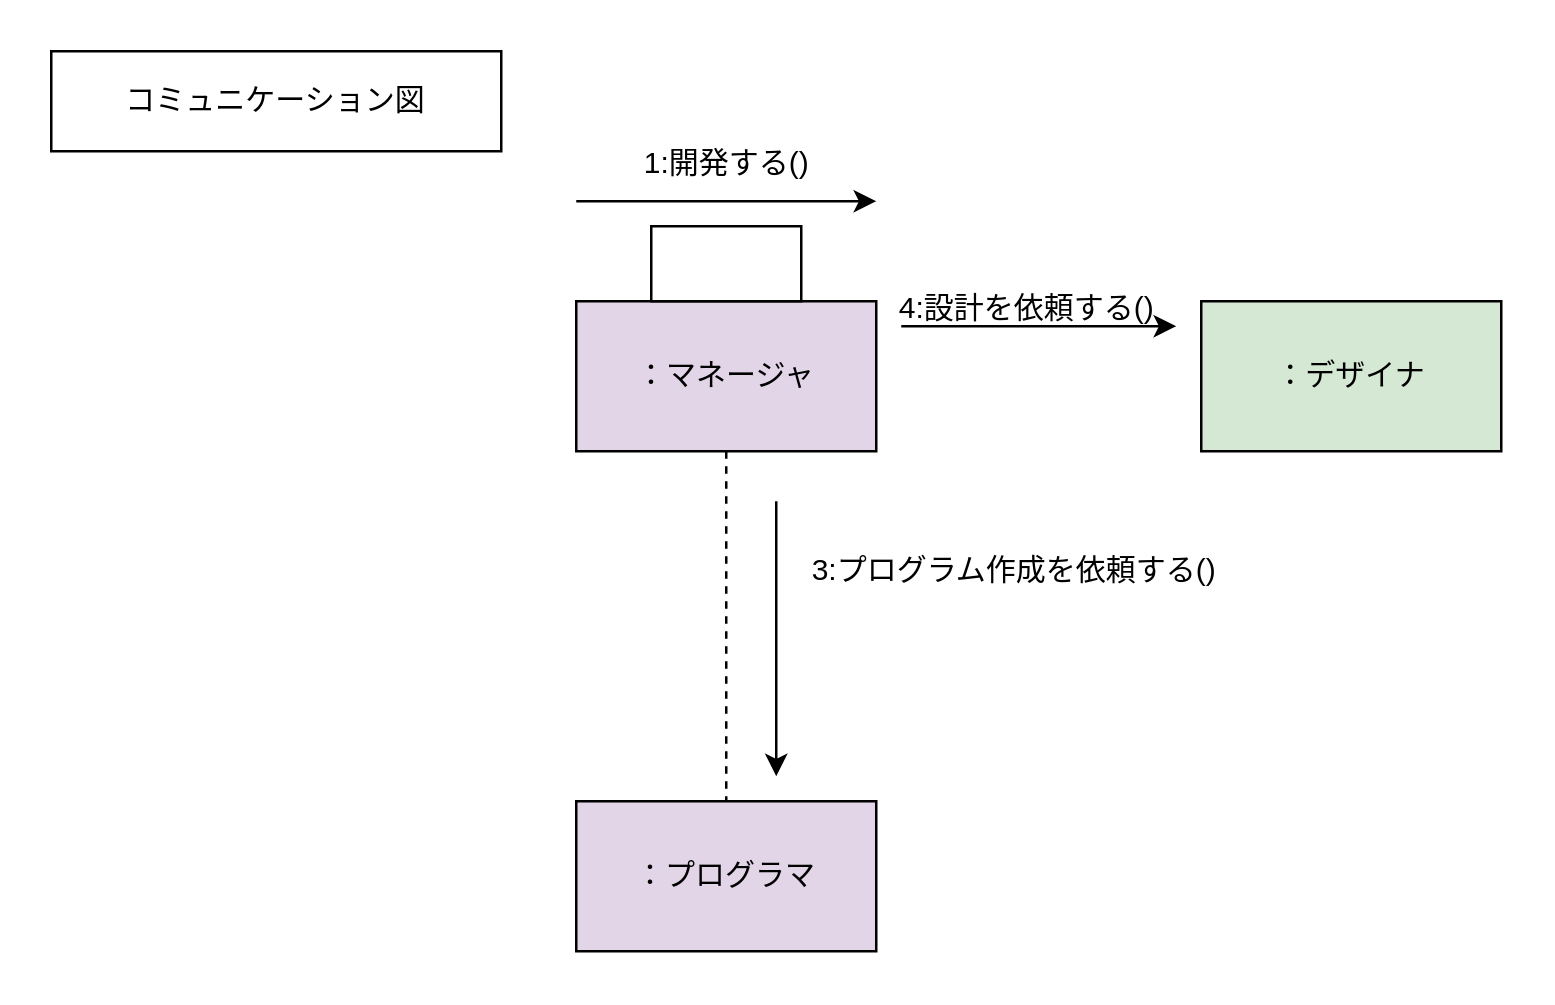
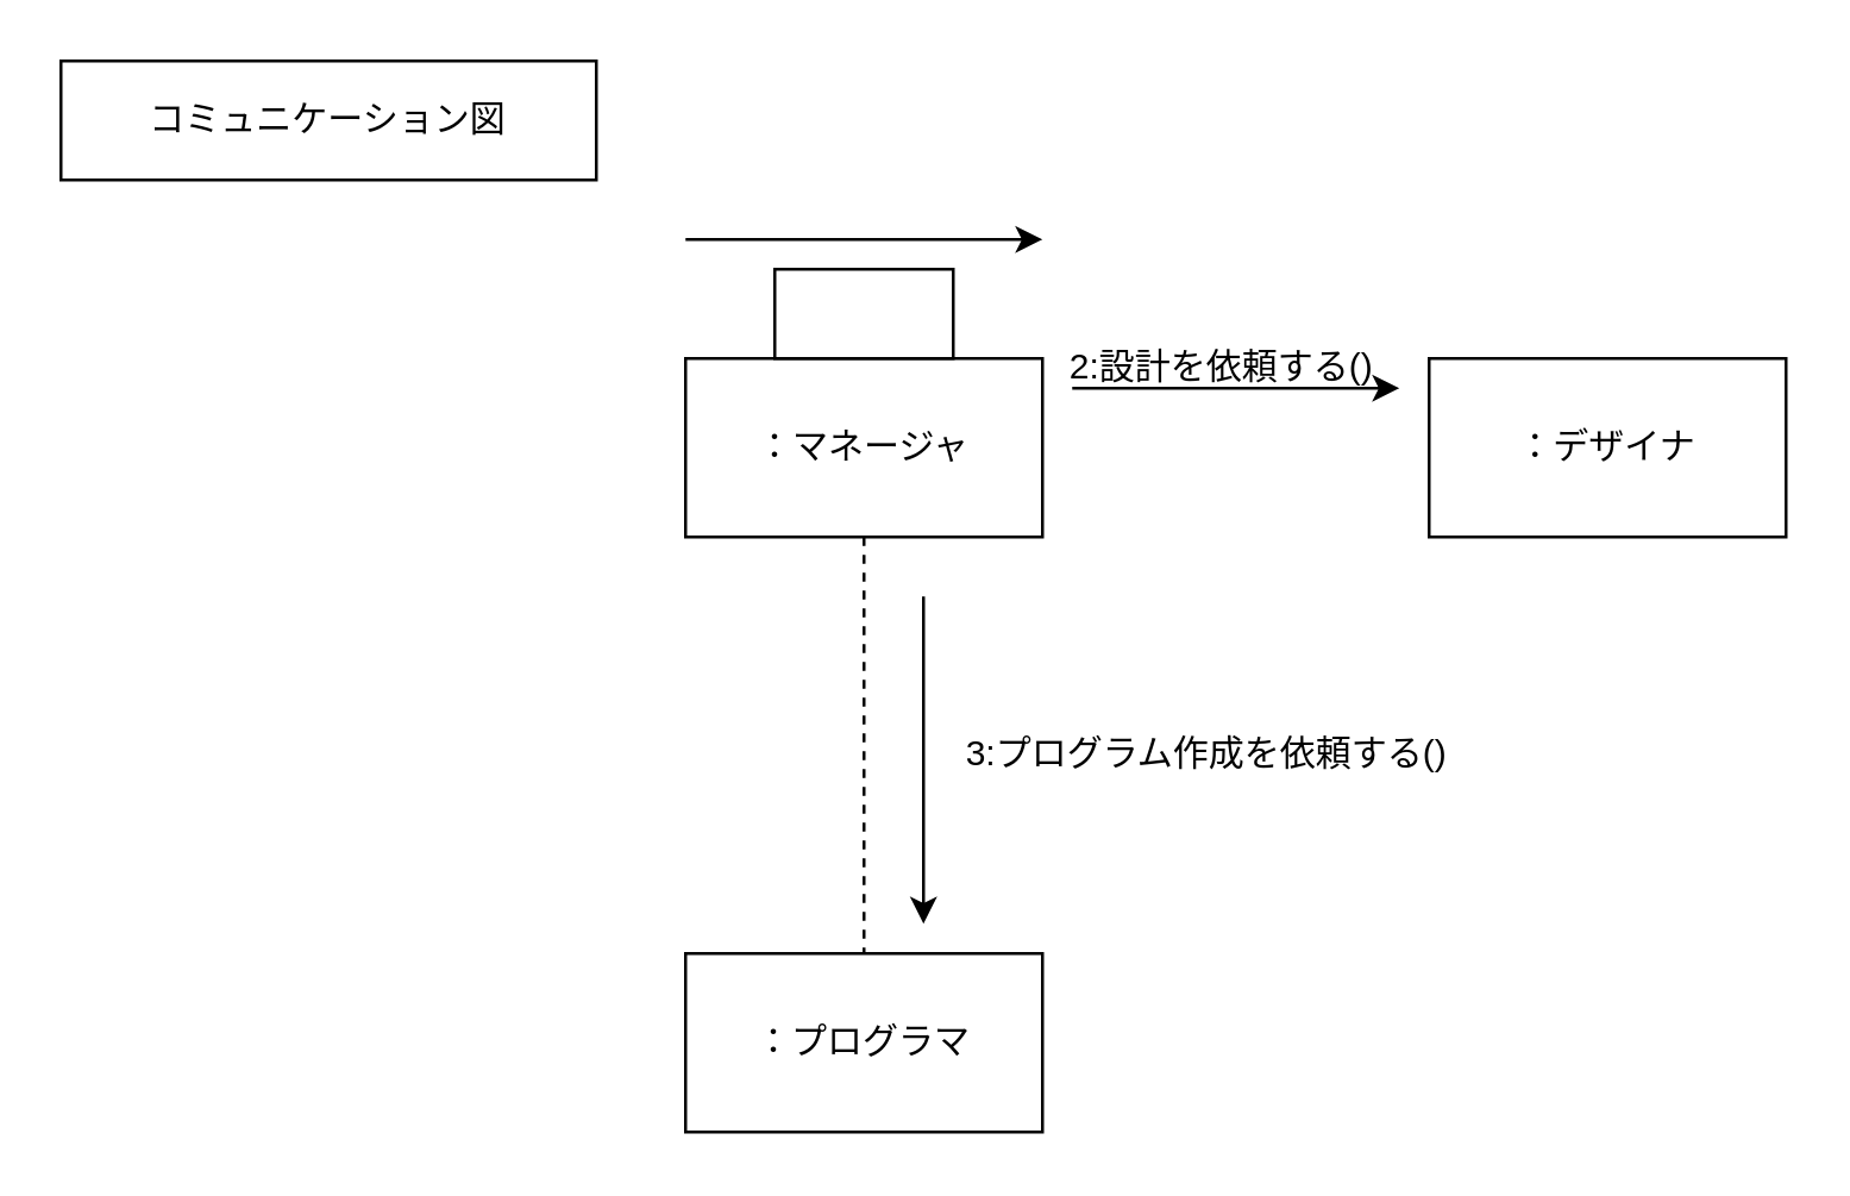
- <mxCell id="13" value="1:開発する()" style="text;html=1;align=center;verticalAlign=middle;resizable=0;points=[];autosize=1;strokeColor=none;fillColor=none;" parent="1" vertex="1"><mxGeometry x="245" y="50" width="90" height="30" as="geometry" /></mxCell>
- <mxCell id="8" value="4:設計を依頼する()" style="text;html=1;align=center;verticalAlign=middle;resizable=0;points=[];autosize=1;strokeColor=none;fillColor=none;" parent="1" vertex="1"><mxGeometry x="345" y="108" width="130" height="30" as="geometry" /></mxCell>
+ <mxCell id="8" value="2:設計を依頼する()" style="text;html=1;align=center;verticalAlign=middle;resizable=0;points=[];autosize=1;strokeColor=none;fillColor=none;" parent="1" vertex="1"><mxGeometry x="345" y="108" width="130" height="30" as="geometry" /></mxCell>
- <mxCell id="2" value="：マネージャ" style="rounded=0;whiteSpace=wrap;html=1;fillColor=#e1d5e7;" parent="1" vertex="1"><mxGeometry x="230" y="120" width="120" height="60" as="geometry" /></mxCell>
+ <mxCell id="2" value="：マネージャ" style="rounded=0;whiteSpace=wrap;html=1;" parent="1" vertex="1"><mxGeometry x="230" y="120" width="120" height="60" as="geometry" /></mxCell>
- <mxCell id="4" value="：デザイナ" style="rounded=0;whiteSpace=wrap;html=1;fillColor=#d5e8d4;" parent="1" vertex="1"><mxGeometry x="480" y="120" width="120" height="60" as="geometry" /></mxCell>
+ <mxCell id="4" value="：デザイナ" style="rounded=0;whiteSpace=wrap;html=1;" parent="1" vertex="1"><mxGeometry x="480" y="120" width="120" height="60" as="geometry" /></mxCell>
- <mxCell id="10" value="3:プログラム作成を依頼する()" style="text;html=1;align=center;verticalAlign=middle;resizable=0;points=[];autosize=1;strokeColor=none;fillColor=none;" parent="1" vertex="1"><mxGeometry x="310" y="213" width="190" height="30" as="geometry" /></mxCell>
+ <mxCell id="10" value="3:プログラム作成を依頼する()" style="text;html=1;align=center;verticalAlign=middle;resizable=0;points=[];autosize=1;strokeColor=none;fillColor=none;" parent="1" vertex="1"><mxGeometry x="310" y="238" width="190" height="30" as="geometry" /></mxCell>
- <mxCell id="5" value="：プログラマ" style="rounded=0;whiteSpace=wrap;html=1;fillColor=#e1d5e7;" parent="1" vertex="1"><mxGeometry x="230" y="320" width="120" height="60" as="geometry" /></mxCell>
+ <mxCell id="5" value="：プログラマ" style="rounded=0;whiteSpace=wrap;html=1;" parent="1" vertex="1"><mxGeometry x="230" y="320" width="120" height="60" as="geometry" /></mxCell>
